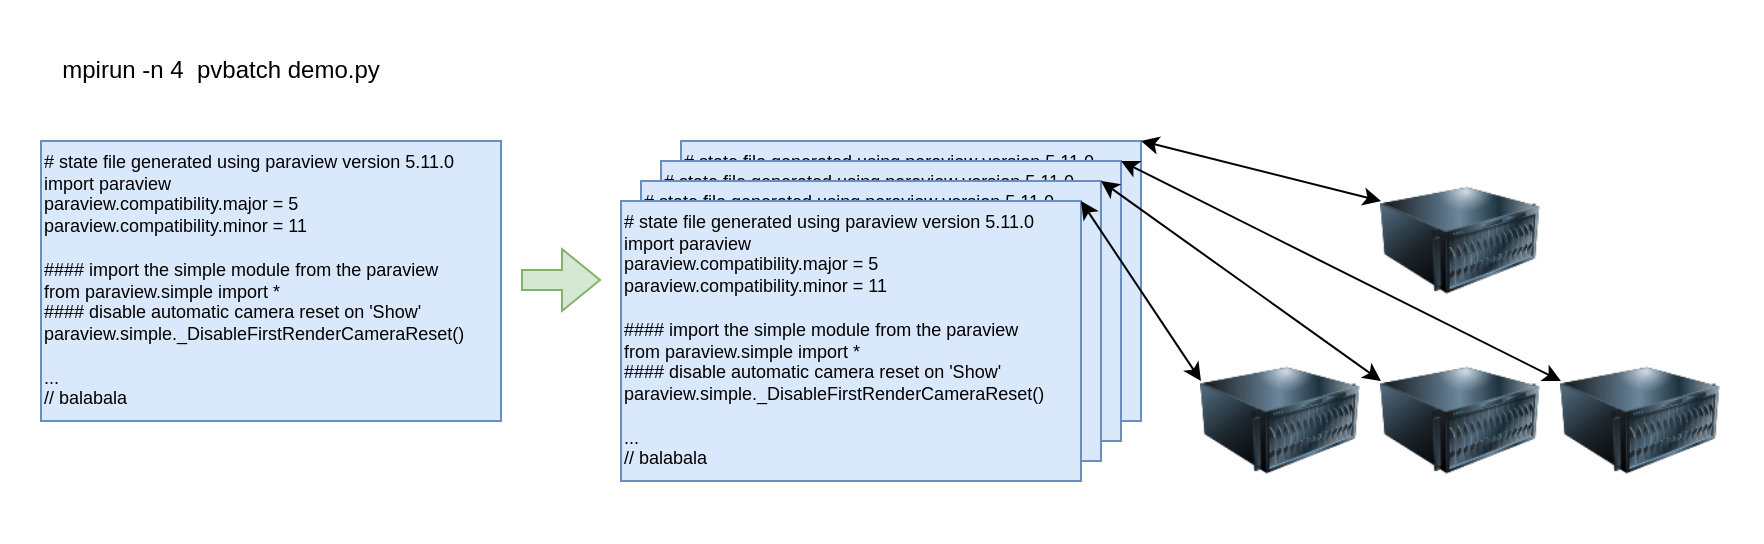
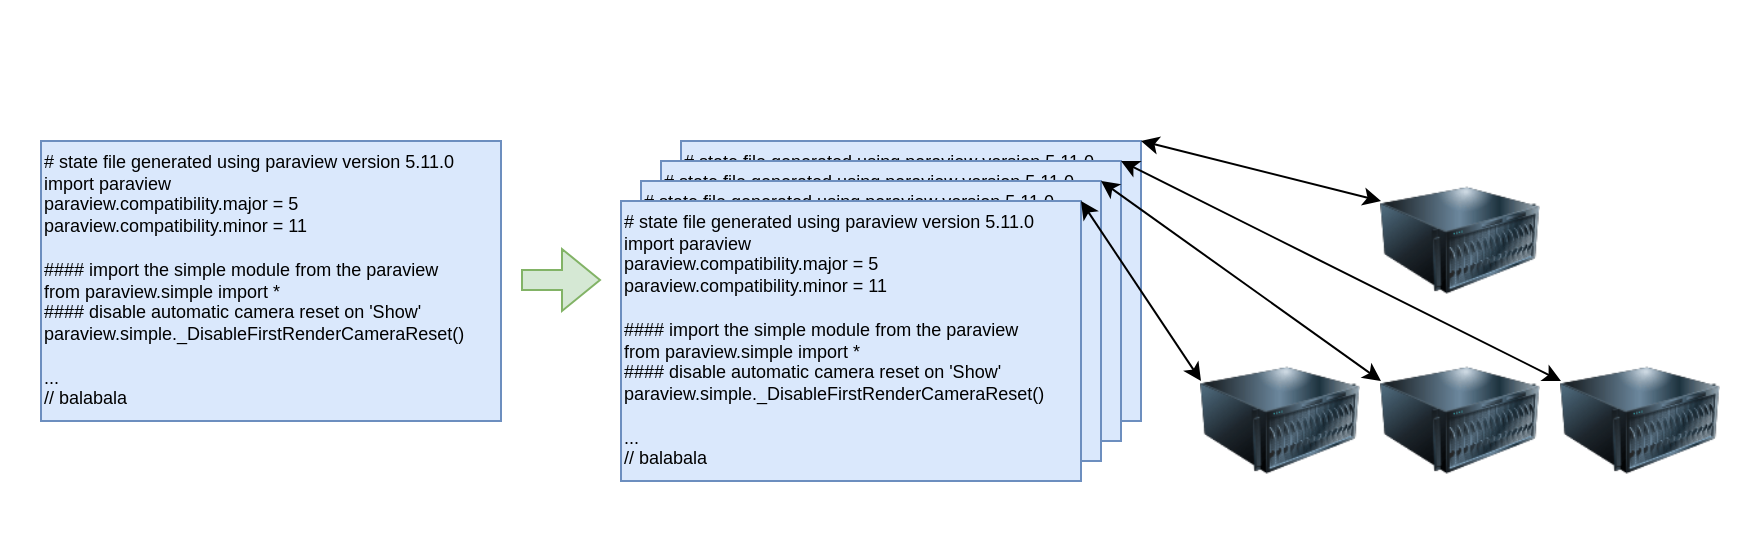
- <mxCell id="2" value="mpirun -n 4&amp;nbsp; pvbatch demo.py" style="text;html=1;align=center;verticalAlign=middle;resizable=0;points=[];autosize=1;strokeColor=none;fillColor=none;" vertex="1" parent="1"><mxGeometry x="20" y="20" width="180" height="30" as="geometry" /></mxCell>
